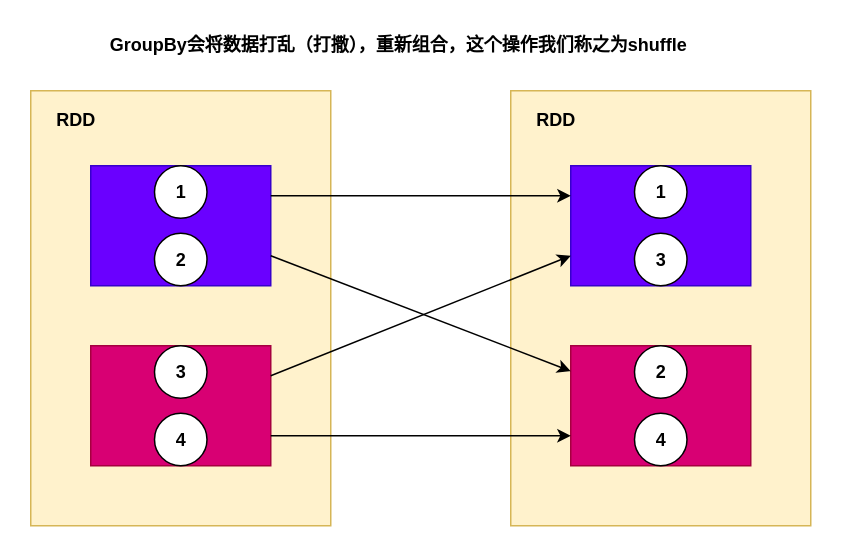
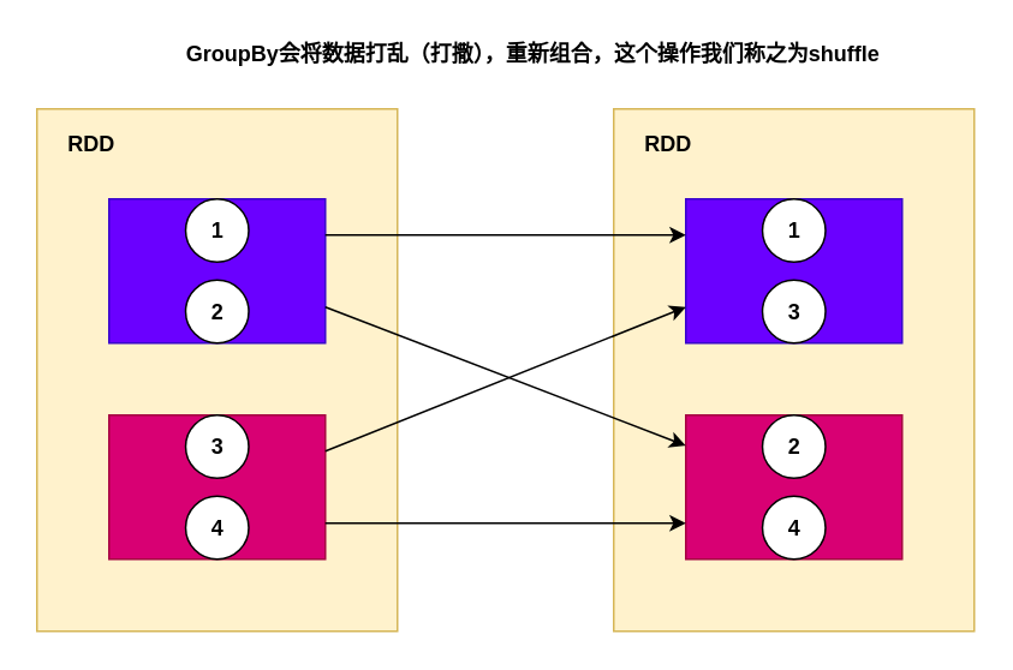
- <mxCell id="22" value="&lt;b&gt;GroupBy会将数据打乱（打撒），重新组合，这个操作我们称之为shuffle&lt;/b&gt;" style="text;html=1;resizable=0;autosize=1;align=center;verticalAlign=middle;points=[];fillColor=none;strokeColor=none;rounded=0;" vertex="1" parent="1"><mxGeometry x="60" y="20" width="410" height="20" as="geometry" /></mxCell>
+ <mxCell id="22" value="&lt;b&gt;GroupBy会将数据打乱（打撒），重新组合，这个操作我们称之为shuffle&lt;/b&gt;" style="text;html=1;resizable=0;autosize=1;align=center;verticalAlign=middle;points=[];fillColor=none;strokeColor=none;rounded=0;" vertex="1" parent="1"><mxGeometry x="90" y="20" width="410" height="20" as="geometry" /></mxCell>
